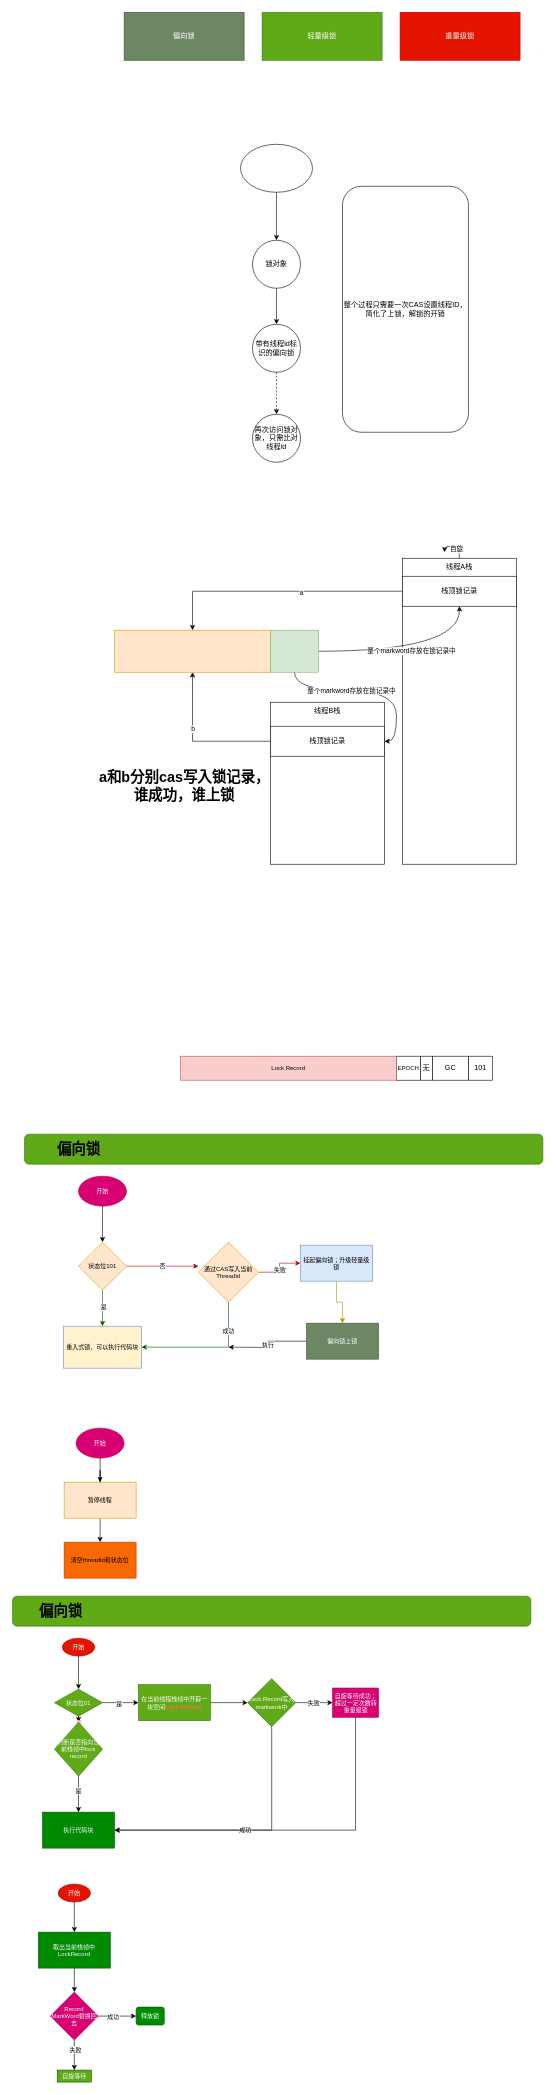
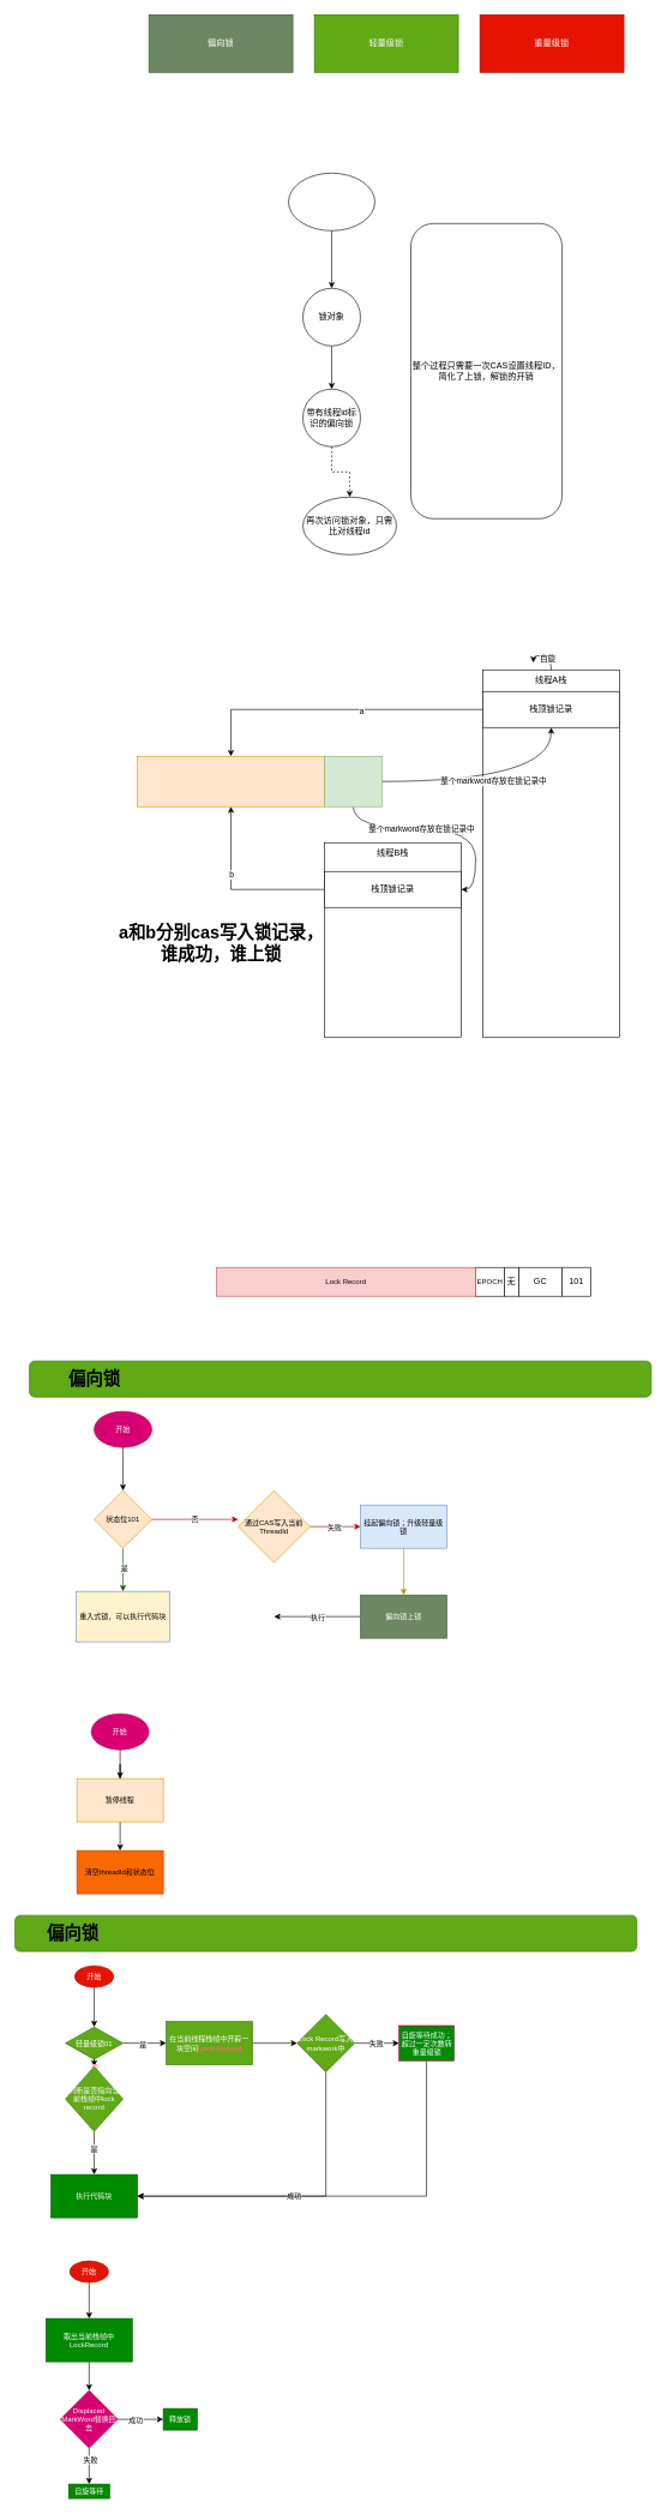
- <mxCell id="11" value="再次访问锁对象，只需比对线程id" style="ellipse;whiteSpace=wrap;html=1;aspect=fixed;" vertex="1" parent="1"><mxGeometry x="420" y="690" width="80" height="80" as="geometry" /></mxCell>
+ <mxCell id="11" value="再次访问锁对象，只需比对线程id" style="ellipse;whiteSpace=wrap;html=1;aspect=fixed;" vertex="1" parent="1"><mxGeometry x="420" y="690" width="130" height="80" as="geometry" /></mxCell>
- <mxCell id="51" value="挂起偏向锁；升级轻量级锁" style="whiteSpace=wrap;html=1;rounded=0;fontSize=10;fillColor=#dae8fc;strokeColor=#6c8ebf;" vertex="1" parent="1"><mxGeometry x="500" y="2075" width="120" height="60" as="geometry" /></mxCell>
+ <mxCell id="51" value="挂起偏向锁；升级轻量级锁" style="whiteSpace=wrap;html=1;rounded=0;fontSize=10;fillColor=#dae8fc;strokeColor=#6c8ebf;" vertex="1" parent="1"><mxGeometry x="500" y="2090" width="120" height="60" as="geometry" /></mxCell>
- <mxCell id="45" style="edgeStyle=orthogonalEdgeStyle;rounded=0;orthogonalLoop=1;jettySize=auto;html=1;entryX=1;entryY=0.5;entryDx=0;entryDy=0;fontSize=10;fillColor=#008a00;strokeColor=#005700;" edge="1" parent="1" source="49" target="44"><mxGeometry relative="1" as="geometry"><Array as="points"><mxPoint x="380" y="2245" /></Array></mxGeometry></mxCell>
- <mxCell id="46" value="成功" style="edgeLabel;html=1;align=center;verticalAlign=middle;resizable=0;points=[];fontSize=10;" vertex="1" connectable="0" parent="45"><mxGeometry x="-0.571" y="-1" relative="1" as="geometry"><mxPoint as="offset" /></mxGeometry></mxCell>
- <mxCell id="53" value="偏向锁上锁" style="whiteSpace=wrap;html=1;rounded=0;fontSize=10;fillColor=#6d8764;fontColor=#ffffff;strokeColor=#3A5431;" vertex="1" parent="1"><mxGeometry x="510" y="2205" width="120" height="60" as="geometry" /></mxCell>
+ <mxCell id="53" value="偏向锁上锁" style="whiteSpace=wrap;html=1;rounded=0;fontSize=10;fillColor=#6d8764;fontColor=#ffffff;strokeColor=#3A5431;" vertex="1" parent="1"><mxGeometry x="500" y="2215" width="120" height="60" as="geometry" /></mxCell>
- <mxCell id="68" value="状态位01" style="rhombus;whiteSpace=wrap;html=1;fontSize=10;fillColor=#60a917;fontColor=#ffffff;strokeColor=#2D7600;" vertex="1" parent="1"><mxGeometry x="90" y="2815" width="80" height="45" as="geometry" /></mxCell>
+ <mxCell id="68" value="轻量级锁01" style="rhombus;whiteSpace=wrap;html=1;fontSize=10;fillColor=#60a917;fontColor=#ffffff;strokeColor=#2D7600;" vertex="1" parent="1"><mxGeometry x="90" y="2815" width="80" height="45" as="geometry" /></mxCell>
- <mxCell id="80" value="自旋等待成功；超过一定次数转重量级锁" style="whiteSpace=wrap;html=1;fontSize=10;fillColor=#d80073;fontColor=#ffffff;strokeColor=#A50040;" vertex="1" parent="1"><mxGeometry x="553.5" y="2813.13" width="76.5" height="48.75" as="geometry" /></mxCell>
+ <mxCell id="80" value="自旋等待成功；超过一定次数转重量级锁" style="whiteSpace=wrap;html=1;fontSize=10;fillColor=#008a00;fontColor=#ffffff;strokeColor=#A50040;" vertex="1" parent="1"><mxGeometry x="553.5" y="2813.13" width="76.5" height="48.75" as="geometry" /></mxCell>
- <mxCell id="89" value="Record MarkWord替换回去" style="rhombus;whiteSpace=wrap;html=1;fontSize=10;fontColor=#ffffff;fillColor=#d80073;strokeColor=#A50040;" vertex="1" parent="1"><mxGeometry x="83" y="3320" width="80" height="80" as="geometry" /></mxCell>
+ <mxCell id="89" value="Displaced MarkWord替换回去" style="rhombus;whiteSpace=wrap;html=1;fontSize=10;fontColor=#ffffff;fillColor=#d80073;strokeColor=#A50040;" vertex="1" parent="1"><mxGeometry x="83" y="3320" width="80" height="80" as="geometry" /></mxCell>
- <mxCell id="90" value="释放锁" style="whiteSpace=wrap;html=1;fontSize=10;fontColor=#ffffff;fillColor=#008a00;strokeColor=#005700;rounded=1;" vertex="1" parent="1"><mxGeometry x="226" y="3345" width="47" height="30" as="geometry" /></mxCell>
+ <mxCell id="90" value="释放锁" style="whiteSpace=wrap;html=1;fontSize=10;fontColor=#ffffff;fillColor=#008a00;strokeColor=#005700;" vertex="1" parent="1"><mxGeometry x="226" y="3345" width="47" height="30" as="geometry" /></mxCell>
- <mxCell id="91" value="自旋等待" style="whiteSpace=wrap;html=1;fontSize=10;fontColor=#ffffff;fillColor=#60a917;strokeColor=#005700;" vertex="1" parent="1"><mxGeometry x="94.5" y="3450" width="57" height="20" as="geometry" /></mxCell>
+ <mxCell id="91" value="自旋等待" style="whiteSpace=wrap;html=1;fontSize=10;fontColor=#ffffff;fillColor=#008a00;strokeColor=#005700;" vertex="1" parent="1"><mxGeometry x="94.5" y="3450" width="57" height="20" as="geometry" /></mxCell>
